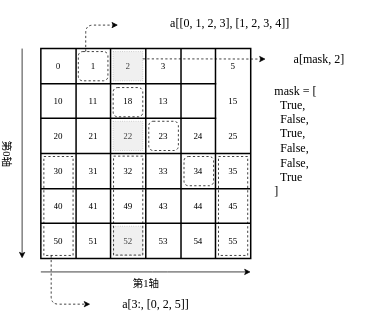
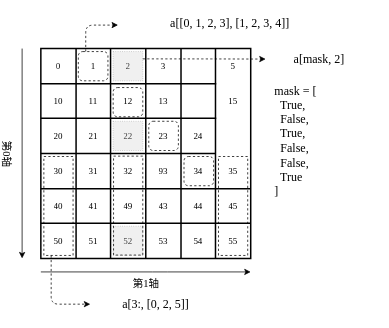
- <mxCell id="12" value="18" style="shape=partialRectangle;html=1;whiteSpace=wrap;connectable=0;overflow=hidden;fillColor=none;top=0;left=0;bottom=0;right=0;fontFamily=Verdana;" vertex="1" parent="9"><mxGeometry x="93" width="47" height="46" as="geometry" /></mxCell>
+ <mxCell id="12" value="12" style="shape=partialRectangle;html=1;whiteSpace=wrap;connectable=0;overflow=hidden;fillColor=none;top=0;left=0;bottom=0;right=0;fontFamily=Verdana;" vertex="1" parent="9"><mxGeometry x="93" width="47" height="46" as="geometry" /></mxCell>
- <mxCell id="21" value="25" style="shape=partialRectangle;html=1;whiteSpace=wrap;connectable=0;overflow=hidden;fillColor=none;top=0;left=0;bottom=0;right=0;fontFamily=Verdana;" vertex="1" parent="15"><mxGeometry x="233" width="47" height="47" as="geometry" /></mxCell>
- <mxCell id="26" value="33" style="shape=partialRectangle;html=1;whiteSpace=wrap;connectable=0;overflow=hidden;fillColor=none;top=0;left=0;bottom=0;right=0;fontFamily=Verdana;" vertex="1" parent="22"><mxGeometry x="140" width="47" height="47" as="geometry" /></mxCell>
+ <mxCell id="26" value="93" style="shape=partialRectangle;html=1;whiteSpace=wrap;connectable=0;overflow=hidden;fillColor=none;top=0;left=0;bottom=0;right=0;fontFamily=Verdana;" vertex="1" parent="22"><mxGeometry x="140" width="47" height="47" as="geometry" /></mxCell>
